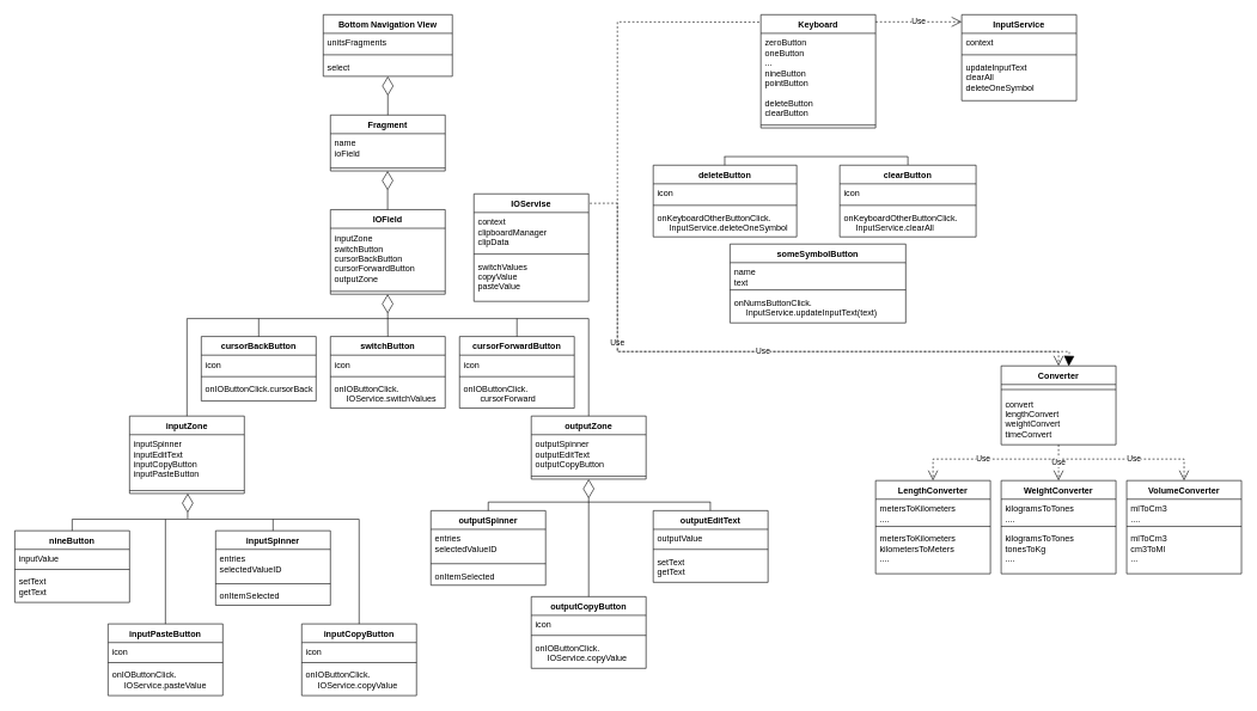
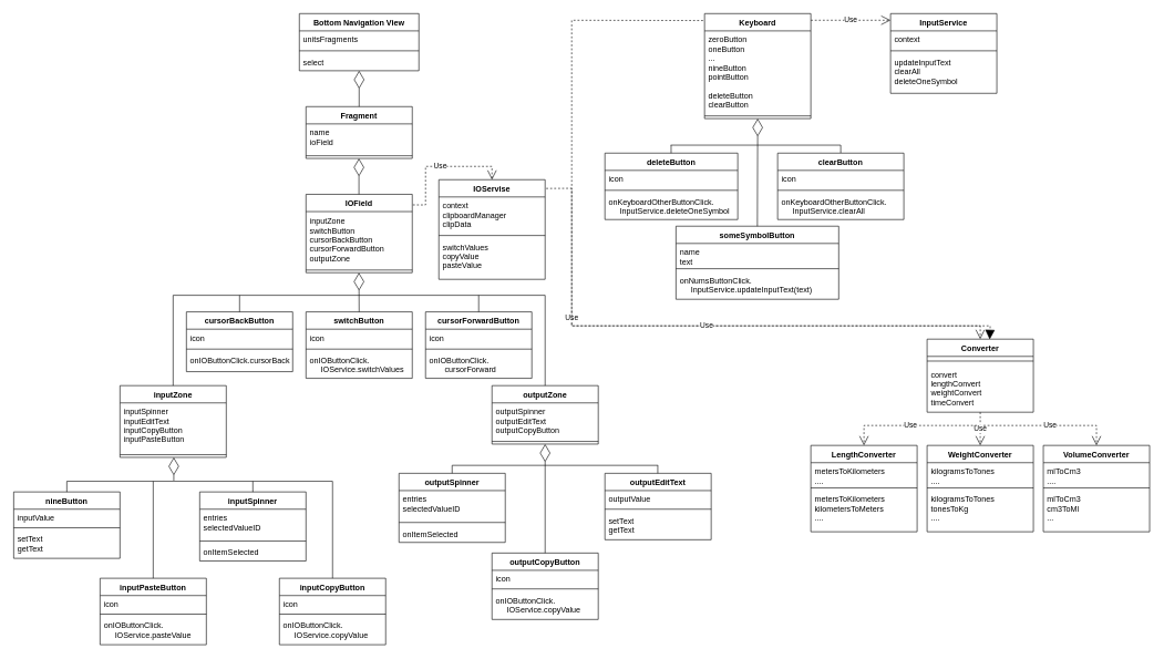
+ <mxCell id="118" value="Use" style="endArrow=open;endSize=12;dashed=1;html=1;rounded=0;exitX=1.006;exitY=0.135;exitDx=0;exitDy=0;exitPerimeter=0;entryX=0.5;entryY=0;entryDx=0;entryDy=0;" parent="1" source="6" target="70" edge="1"><mxGeometry width="160" relative="1" as="geometry"><mxPoint x="250" y="310" as="sourcePoint" /><mxPoint x="410" y="310" as="targetPoint" /><Array as="points"><mxPoint x="640" y="308" /><mxPoint x="640" y="250" /><mxPoint x="740" y="250" /></Array></mxGeometry></mxCell>
+ <mxCell id="114" value="" style="endArrow=diamondThin;endFill=0;endSize=24;html=1;rounded=0;entryX=0.5;entryY=1;entryDx=0;entryDy=0;exitX=0.5;exitY=0;exitDx=0;exitDy=0;" parent="1" source="54" target="9" edge="1"><mxGeometry width="160" relative="1" as="geometry"><mxPoint x="790" y="310" as="sourcePoint" /><mxPoint x="950" y="310" as="targetPoint" /></mxGeometry></mxCell>
